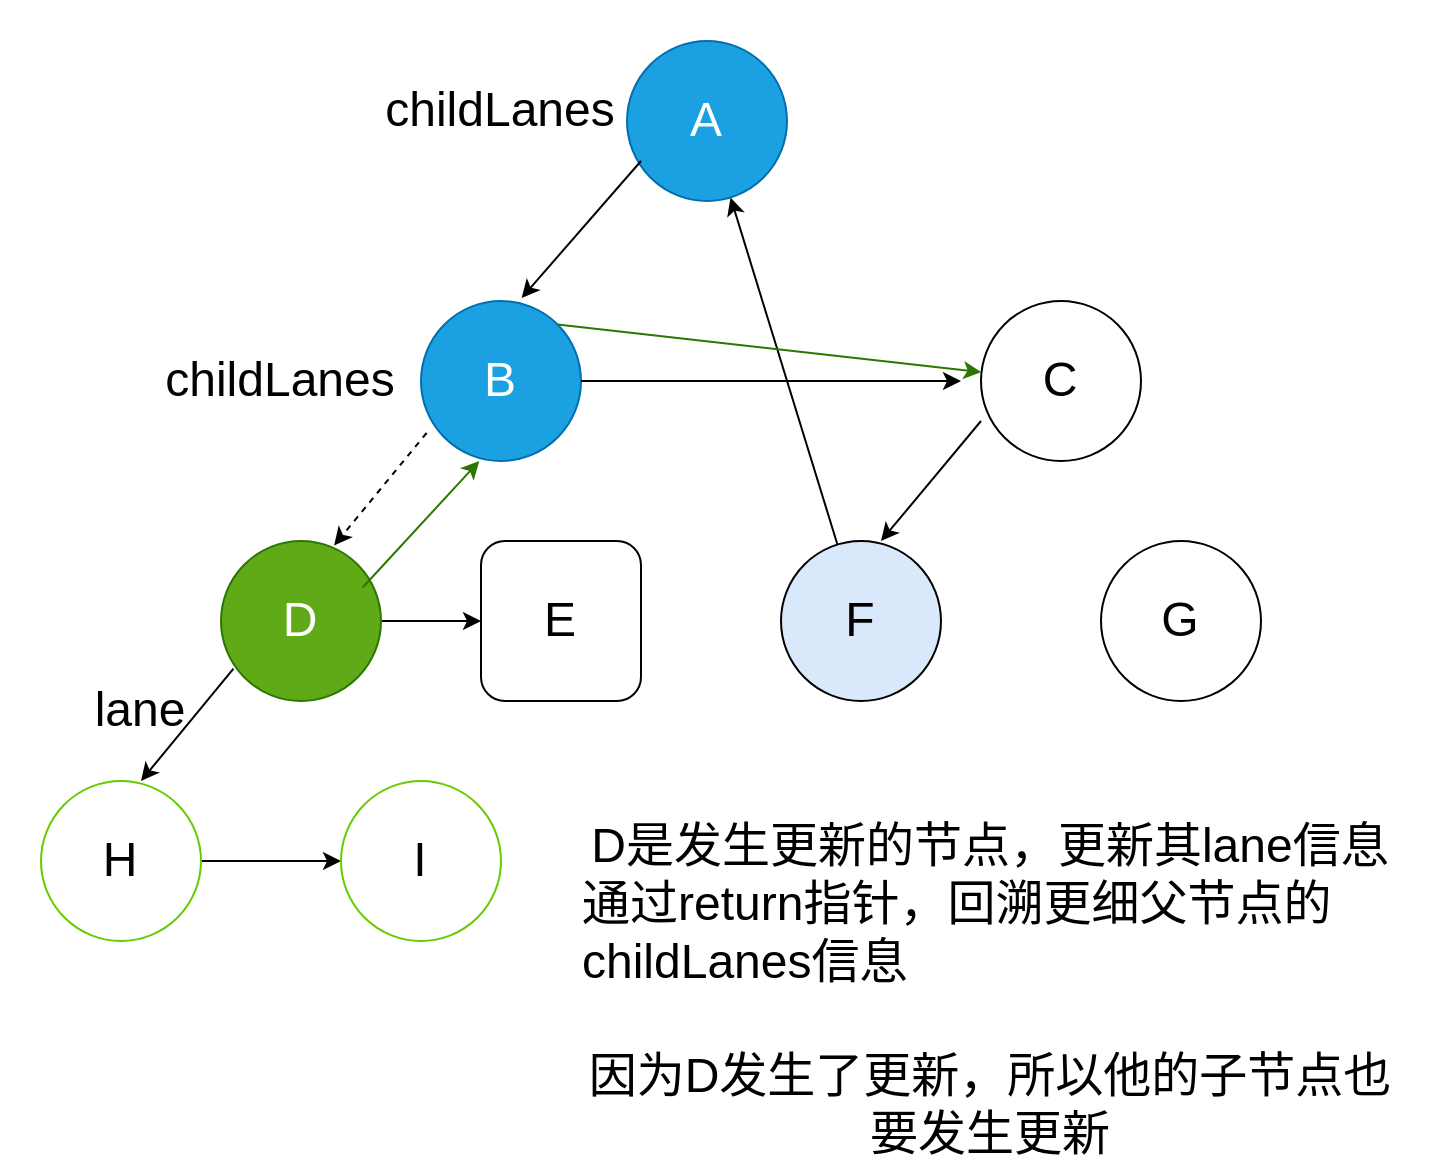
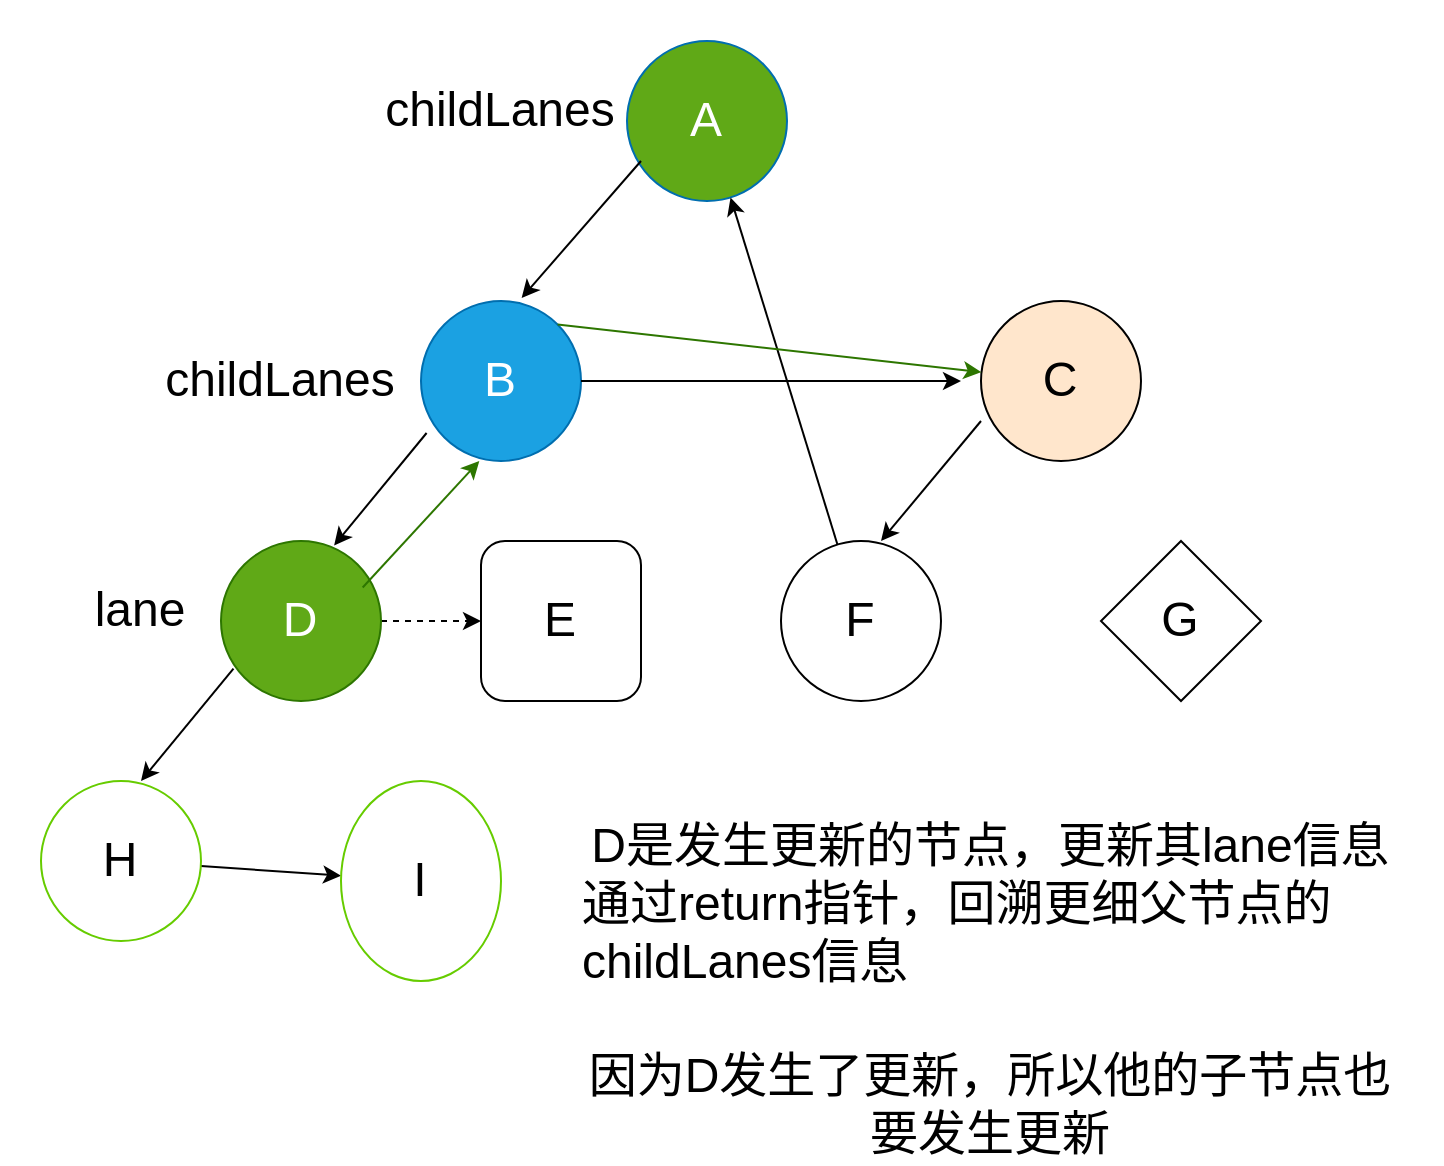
- <mxCell id="2" value="A" style="ellipse;whiteSpace=wrap;html=1;aspect=fixed;fontSize=24;fillColor=#1ba1e2;fontColor=#ffffff;strokeColor=#006EAF;" parent="1" vertex="1"><mxGeometry x="313" y="20" width="80" height="80" as="geometry" /></mxCell>
+ <mxCell id="2" value="A" style="ellipse;whiteSpace=wrap;html=1;aspect=fixed;fontSize=24;fillColor=#60a917;fontColor=#ffffff;strokeColor=#006EAF;" parent="1" vertex="1"><mxGeometry x="313" y="20" width="80" height="80" as="geometry" /></mxCell>
- <mxCell id="4" value="C" style="ellipse;whiteSpace=wrap;html=1;aspect=fixed;fontSize=24;" parent="1" vertex="1"><mxGeometry x="490" y="150" width="80" height="80" as="geometry" /></mxCell>
+ <mxCell id="4" value="C" style="ellipse;whiteSpace=wrap;html=1;aspect=fixed;fontSize=24;fillColor=#ffe6cc;" parent="1" vertex="1"><mxGeometry x="490" y="150" width="80" height="80" as="geometry" /></mxCell>
- <mxCell id="15" value="" style="endArrow=classic;html=1;fontSize=24;entryX=0.707;entryY=0.028;entryDx=0;entryDy=0;entryPerimeter=0;exitX=0.035;exitY=0.825;exitDx=0;exitDy=0;exitPerimeter=0;dashed=1;" parent="1" source="3" target="6" edge="1"><mxGeometry width="50" height="50" relative="1" as="geometry"><mxPoint x="210" y="220" as="sourcePoint" /><mxPoint x="160" y="278.48" as="targetPoint" /></mxGeometry></mxCell>
+ <mxCell id="15" value="" style="endArrow=classic;html=1;fontSize=24;entryX=0.707;entryY=0.028;entryDx=0;entryDy=0;entryPerimeter=0;exitX=0.035;exitY=0.825;exitDx=0;exitDy=0;exitPerimeter=0;" parent="1" source="3" target="6" edge="1"><mxGeometry width="50" height="50" relative="1" as="geometry"><mxPoint x="210" y="220" as="sourcePoint" /><mxPoint x="160" y="278.48" as="targetPoint" /></mxGeometry></mxCell>
- <mxCell id="5" value="" style="edgeStyle=none;html=1;fontSize=24;" parent="1" source="6" target="7" edge="1"><mxGeometry relative="1" as="geometry" /></mxCell>
+ <mxCell id="5" value="" style="edgeStyle=none;html=1;fontSize=24;dashed=1;" parent="1" source="6" target="7" edge="1"><mxGeometry relative="1" as="geometry" /></mxCell>
- <mxCell id="9" value="F" style="ellipse;whiteSpace=wrap;html=1;aspect=fixed;fontSize=24;fillColor=#dae8fc;" parent="1" vertex="1"><mxGeometry x="390" y="270" width="80" height="80" as="geometry" /></mxCell>
+ <mxCell id="9" value="F" style="ellipse;whiteSpace=wrap;html=1;aspect=fixed;fontSize=24;" parent="1" vertex="1"><mxGeometry x="390" y="270" width="80" height="80" as="geometry" /></mxCell>
- <mxCell id="10" value="G" style="ellipse;whiteSpace=wrap;html=1;aspect=fixed;fontSize=24;" parent="1" vertex="1"><mxGeometry x="550" y="270" width="80" height="80" as="geometry" /></mxCell>
+ <mxCell id="10" value="G" style="rhombus;whiteSpace=wrap;html=1;aspect=fixed;fontSize=24;" parent="1" vertex="1"><mxGeometry x="550" y="270" width="80" height="80" as="geometry" /></mxCell>
- <mxCell id="20" value="lane" style="text;html=1;strokeColor=none;fillColor=none;align=center;verticalAlign=middle;whiteSpace=wrap;rounded=0;labelBackgroundColor=none;fontSize=24;" parent="1" vertex="1"><mxGeometry x="40" y="340" width="60" height="30" as="geometry" /></mxCell>
+ <mxCell id="20" value="lane" style="text;html=1;strokeColor=none;fillColor=none;align=center;verticalAlign=middle;whiteSpace=wrap;rounded=0;labelBackgroundColor=none;fontSize=24;" parent="1" vertex="1"><mxGeometry x="40" y="290" width="60" height="30" as="geometry" /></mxCell>
- <mxCell id="13" value="I" style="ellipse;whiteSpace=wrap;html=1;aspect=fixed;fontSize=24;strokeColor=#66CC00;" parent="1" vertex="1"><mxGeometry x="170" y="390" width="80" height="80" as="geometry" /></mxCell>
+ <mxCell id="13" value="I" style="ellipse;whiteSpace=wrap;html=1;aspect=fixed;fontSize=24;strokeColor=#66CC00;" parent="1" vertex="1"><mxGeometry x="170" y="390" width="80" height="100" as="geometry" /></mxCell>
